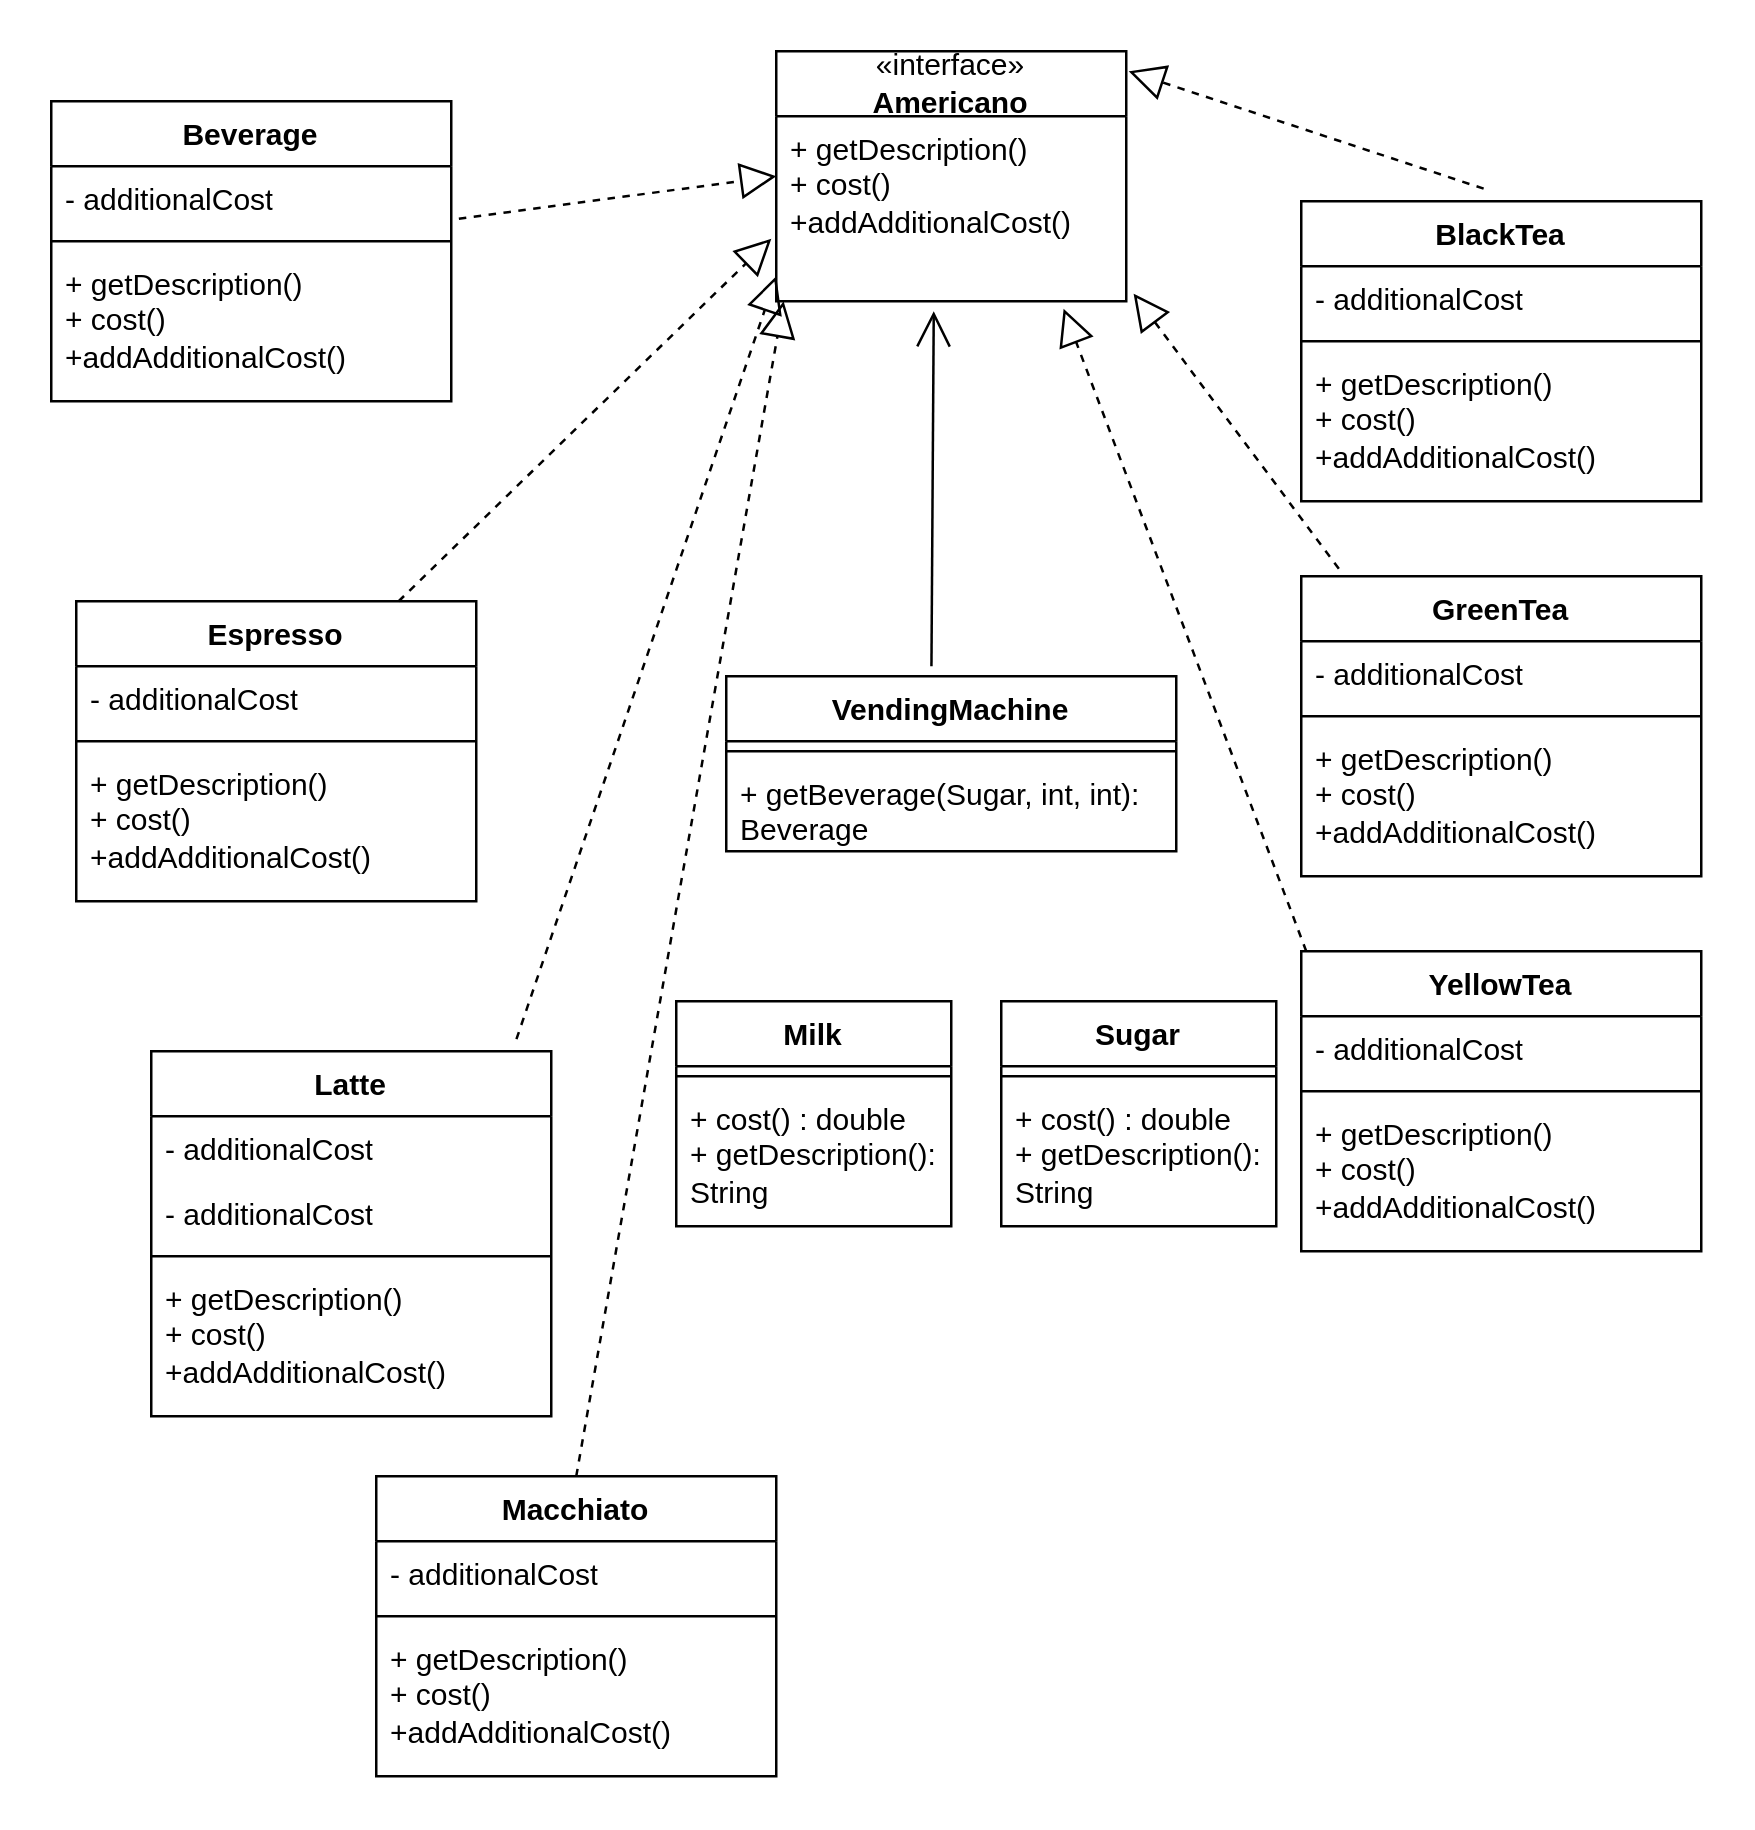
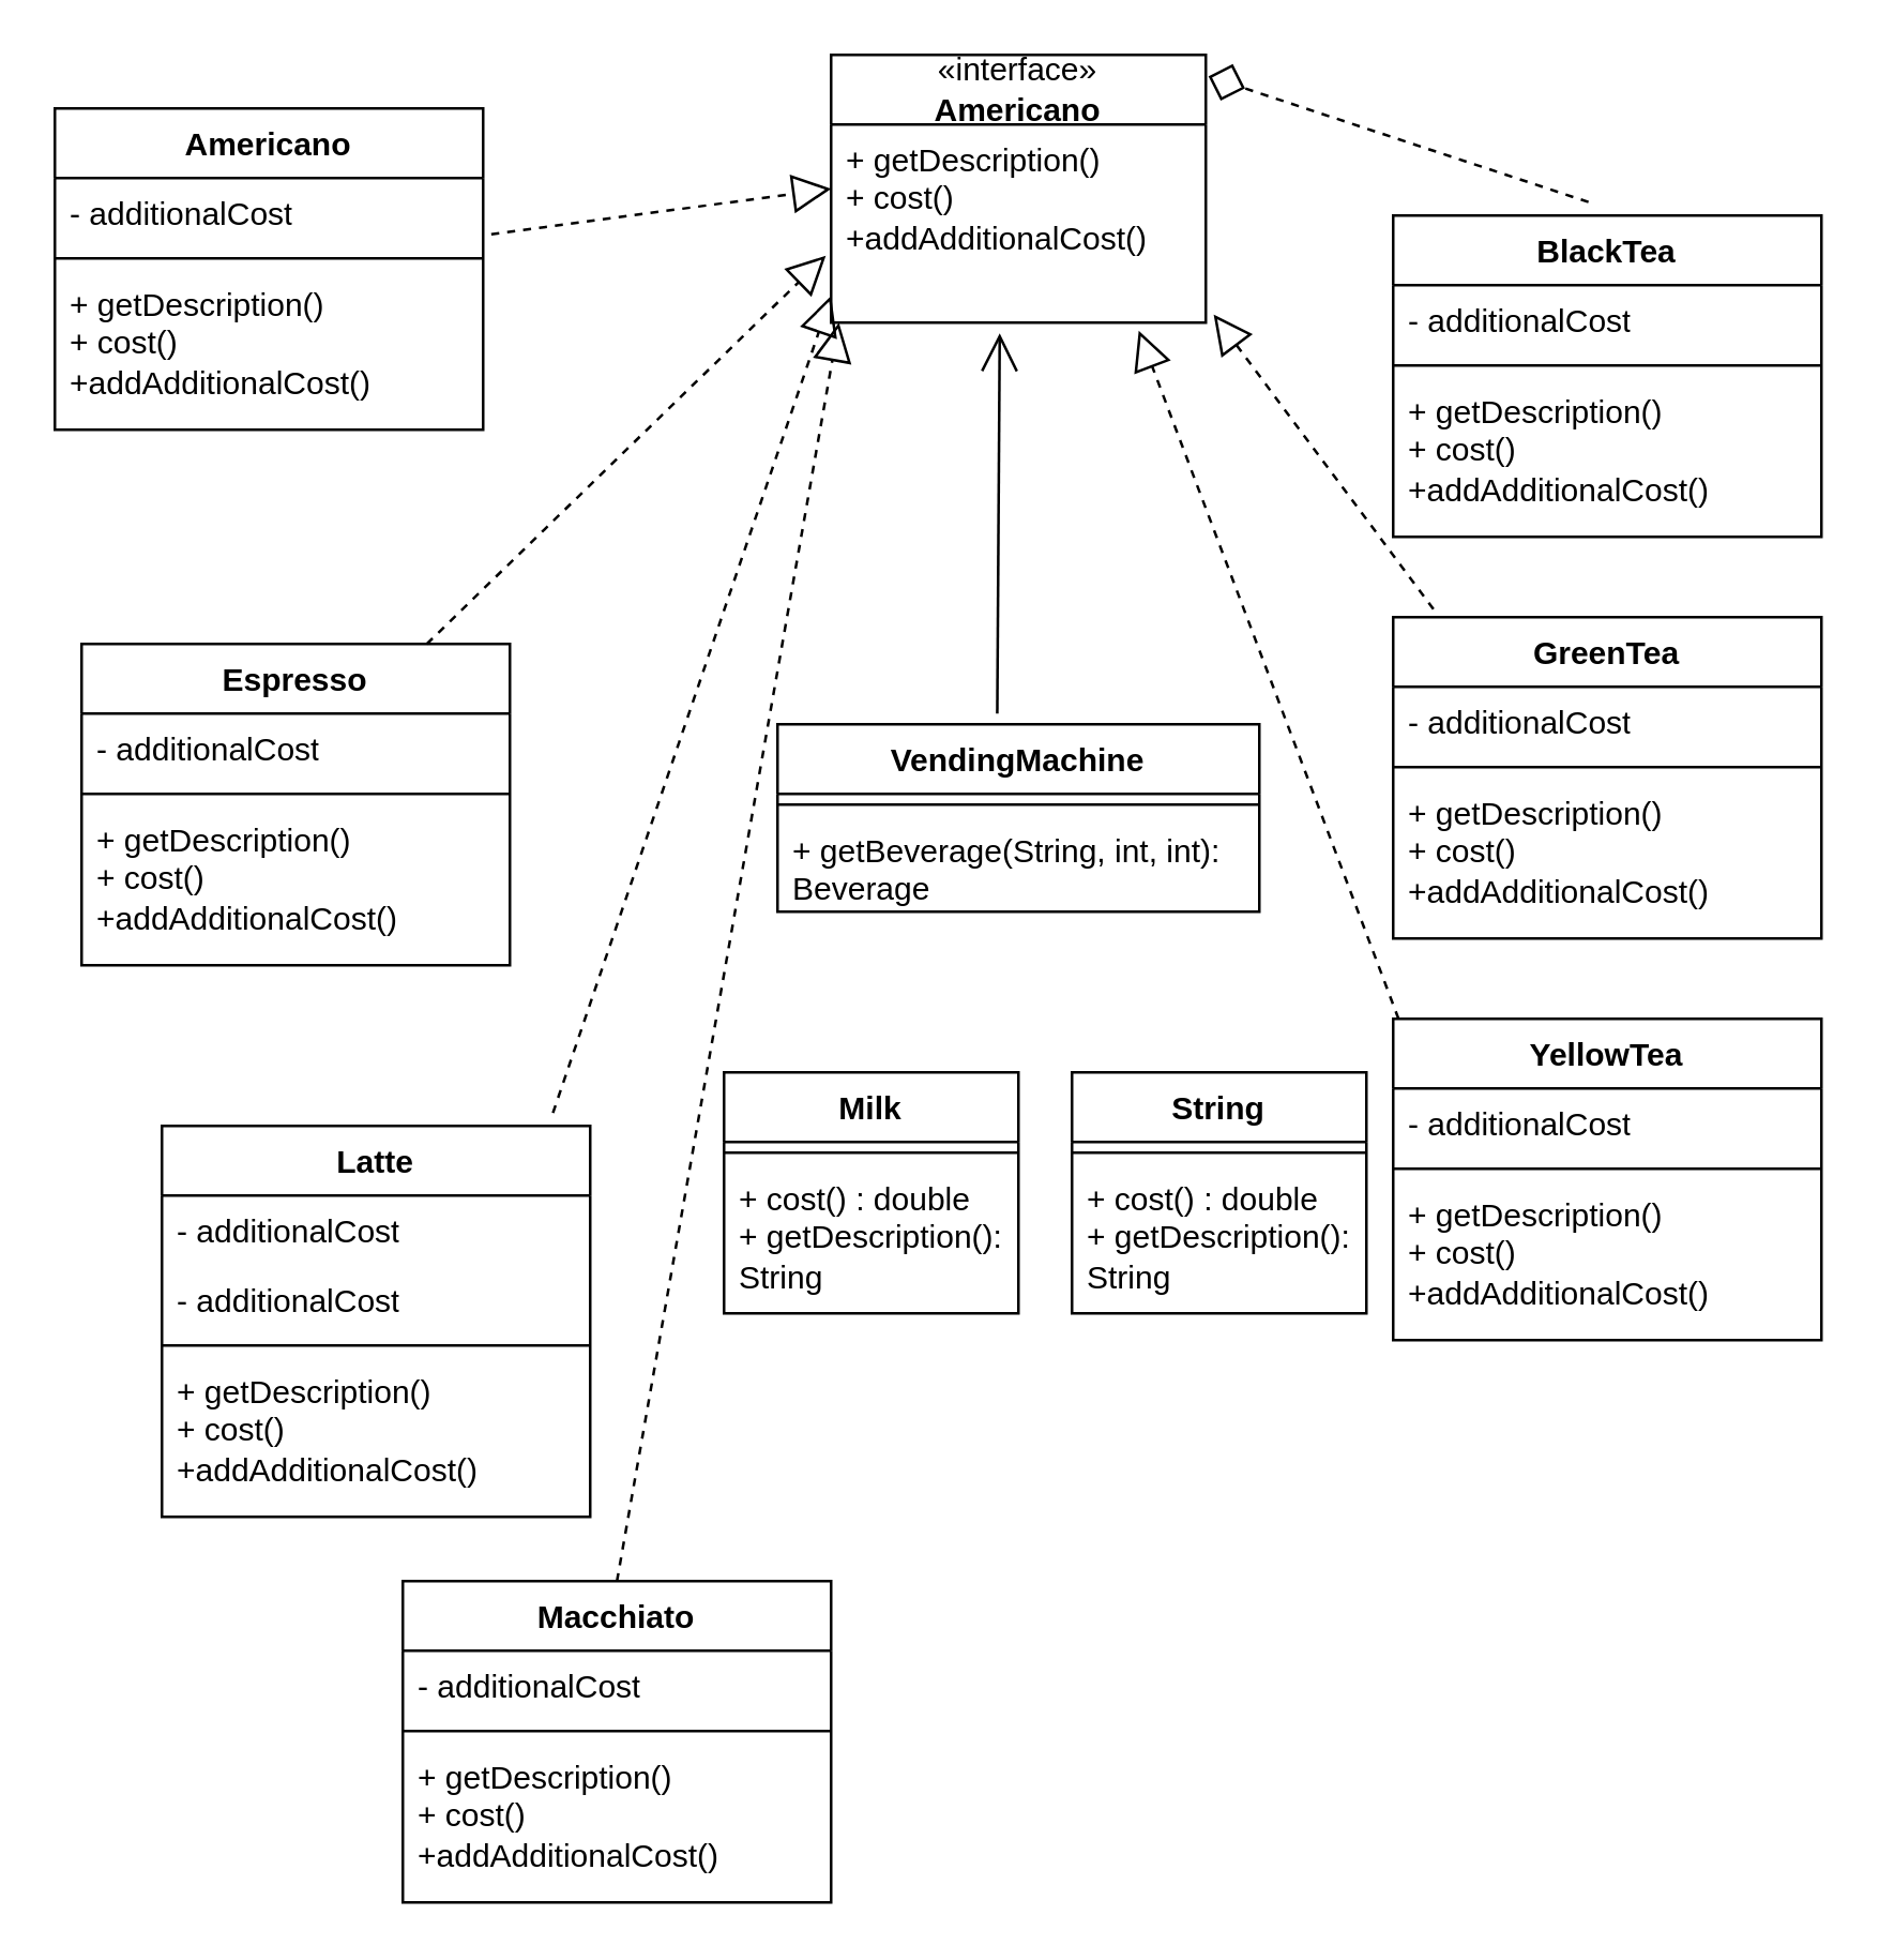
- <mxCell id="46" value="" style="endArrow=block;dashed=1;endFill=0;endSize=12;html=1;rounded=0;exitX=0.456;exitY=-0.042;exitDx=0;exitDy=0;exitPerimeter=0;entryX=1.007;entryY=0.08;entryDx=0;entryDy=0;entryPerimeter=0;" edge="1" parent="1" source="19" target="34"><mxGeometry width="160" relative="1" as="geometry"><mxPoint x="553" y="87" as="sourcePoint" /><mxPoint x="680" y="70" as="targetPoint" /></mxGeometry></mxCell>
+ <mxCell id="46" value="" style="endArrow=diamond;dashed=1;endFill=0;endSize=12;html=1;rounded=0;exitX=0.456;exitY=-0.042;exitDx=0;exitDy=0;exitPerimeter=0;entryX=1.007;entryY=0.08;entryDx=0;entryDy=0;entryPerimeter=0;" edge="1" parent="1" source="19" target="34"><mxGeometry width="160" relative="1" as="geometry"><mxPoint x="553" y="87" as="sourcePoint" /><mxPoint x="680" y="70" as="targetPoint" /></mxGeometry></mxCell>
- <mxCell id="2" value="Beverage&lt;br&gt;" style="swimlane;fontStyle=1;align=center;verticalAlign=top;childLayout=stackLayout;horizontal=1;startSize=26;horizontalStack=0;resizeParent=1;resizeParentMax=0;resizeLast=0;collapsible=1;marginBottom=0;whiteSpace=wrap;html=1;" vertex="1" parent="1"><mxGeometry x="20" y="40" width="160" height="120" as="geometry" /></mxCell>
+ <mxCell id="2" value="Americano&lt;br&gt;" style="swimlane;fontStyle=1;align=center;verticalAlign=top;childLayout=stackLayout;horizontal=1;startSize=26;horizontalStack=0;resizeParent=1;resizeParentMax=0;resizeLast=0;collapsible=1;marginBottom=0;whiteSpace=wrap;html=1;" vertex="1" parent="1"><mxGeometry x="20" y="40" width="160" height="120" as="geometry" /></mxCell>
- <mxCell id="33" value="+ getBeverage(Sugar, int, int): Beverage" style="text;strokeColor=none;fillColor=none;align=left;verticalAlign=top;spacingLeft=4;spacingRight=4;overflow=hidden;rotatable=0;points=[[0,0.5],[1,0.5]];portConstraint=eastwest;whiteSpace=wrap;html=1;" vertex="1" parent="31"><mxGeometry y="34" width="180" height="36" as="geometry" /></mxCell>
+ <mxCell id="33" value="+ getBeverage(String, int, int): Beverage" style="text;strokeColor=none;fillColor=none;align=left;verticalAlign=top;spacingLeft=4;spacingRight=4;overflow=hidden;rotatable=0;points=[[0,0.5],[1,0.5]];portConstraint=eastwest;whiteSpace=wrap;html=1;" vertex="1" parent="31"><mxGeometry y="34" width="180" height="36" as="geometry" /></mxCell>
- <mxCell id="39" value="Sugar" style="swimlane;fontStyle=1;align=center;verticalAlign=top;childLayout=stackLayout;horizontal=1;startSize=26;horizontalStack=0;resizeParent=1;resizeParentMax=0;resizeLast=0;collapsible=1;marginBottom=0;whiteSpace=wrap;html=1;" vertex="1" parent="1"><mxGeometry x="400" y="400" width="110" height="90" as="geometry" /></mxCell>
+ <mxCell id="39" value="String" style="swimlane;fontStyle=1;align=center;verticalAlign=top;childLayout=stackLayout;horizontal=1;startSize=26;horizontalStack=0;resizeParent=1;resizeParentMax=0;resizeLast=0;collapsible=1;marginBottom=0;whiteSpace=wrap;html=1;" vertex="1" parent="1"><mxGeometry x="400" y="400" width="110" height="90" as="geometry" /></mxCell>
